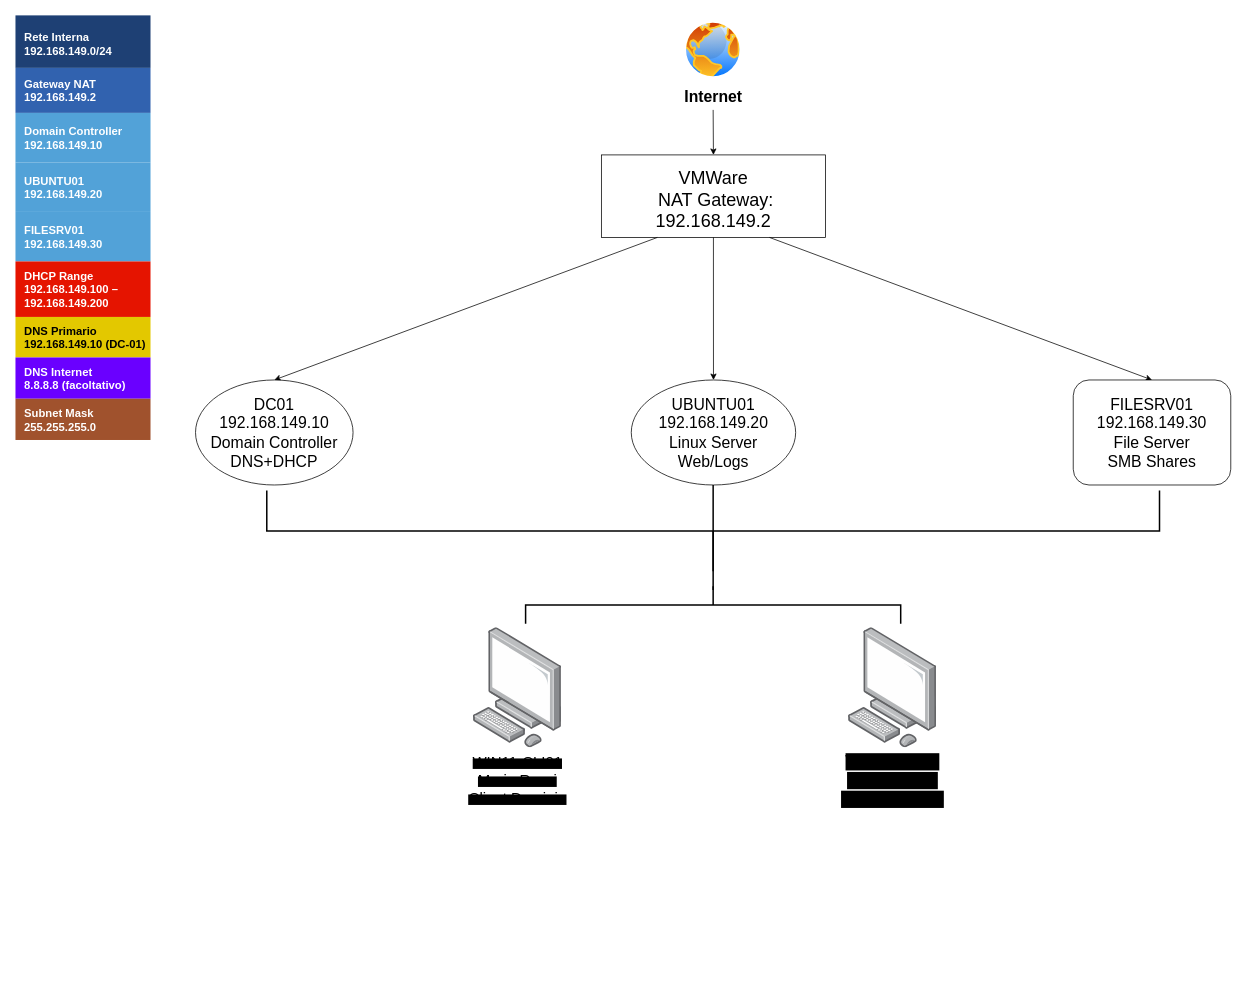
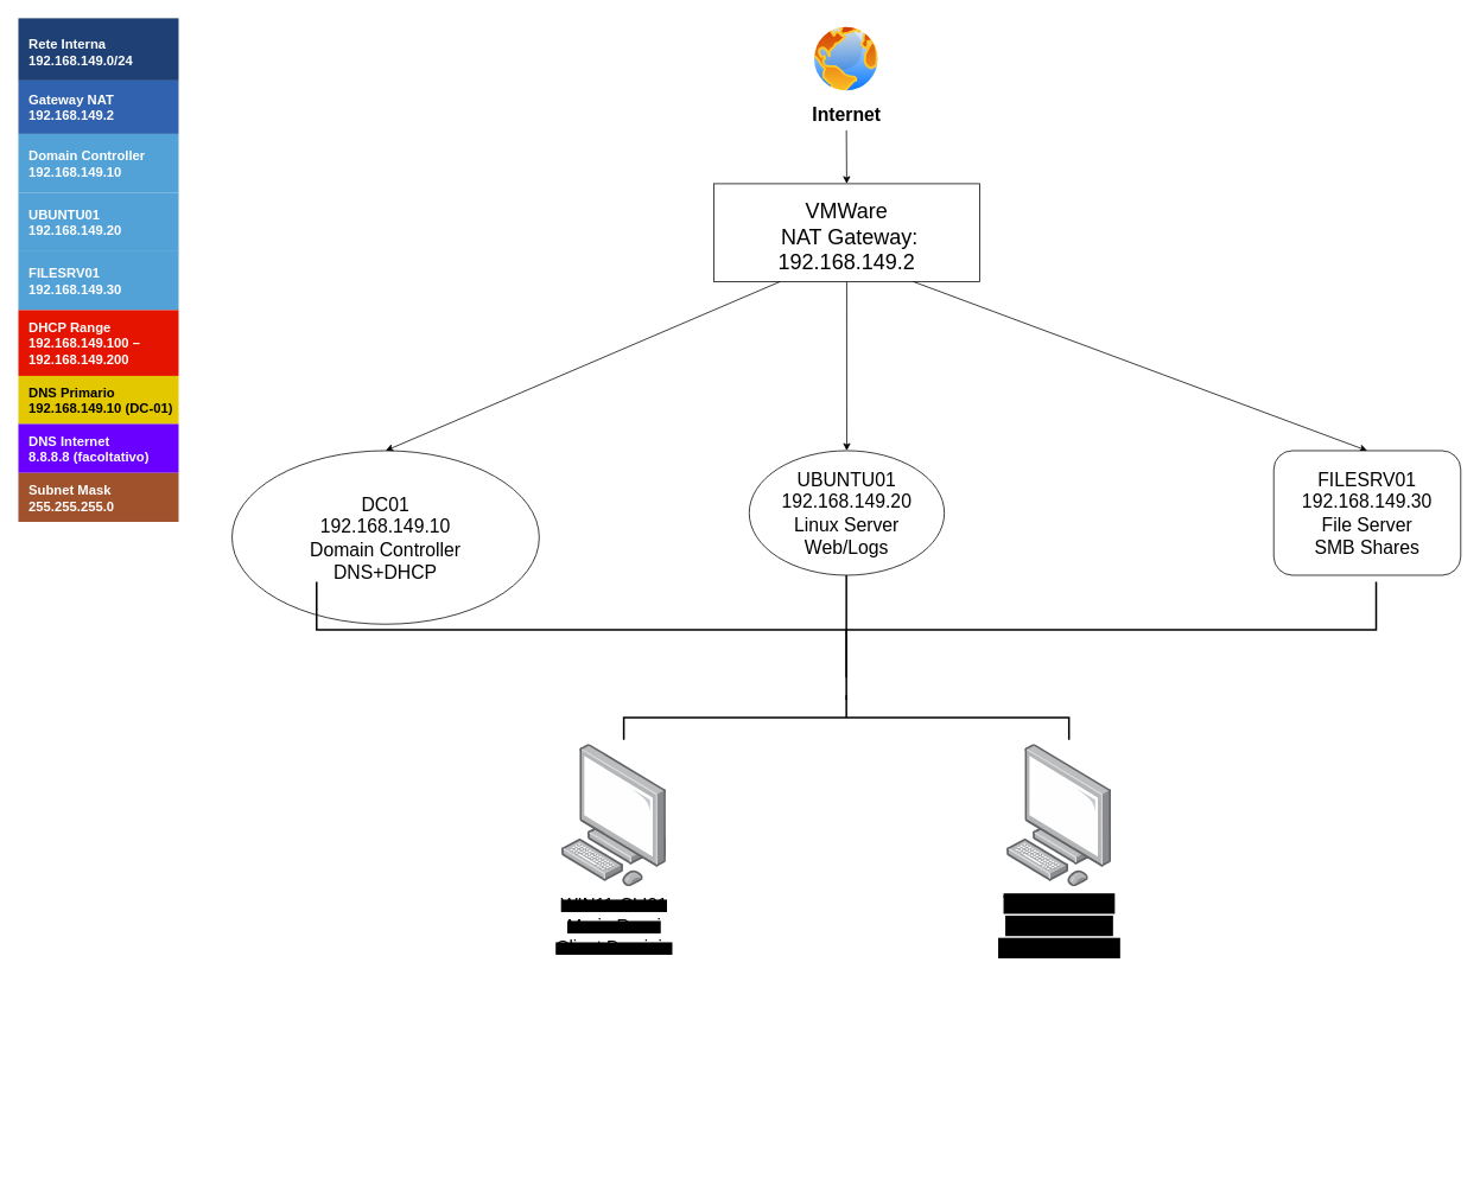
- <mxCell id="5" value="&lt;font&gt;DC01&lt;/font&gt;&lt;div&gt;192.168.149.10&lt;/div&gt;&lt;div&gt;&lt;font&gt;Domain Controller&lt;/font&gt;&lt;/div&gt;&lt;div&gt;&lt;font&gt;DNS+DHCP&lt;/font&gt;&lt;/div&gt;" style="ellipse;whiteSpace=wrap;html=1;fontSize=21;" parent="1" vertex="1"><mxGeometry x="260" y="506" width="210" height="140" as="geometry" /></mxCell>
+ <mxCell id="5" value="&lt;font&gt;DC01&lt;/font&gt;&lt;div&gt;192.168.149.10&lt;/div&gt;&lt;div&gt;&lt;font&gt;Domain Controller&lt;/font&gt;&lt;/div&gt;&lt;div&gt;&lt;font&gt;DNS+DHCP&lt;/font&gt;&lt;/div&gt;" style="ellipse;whiteSpace=wrap;html=1;fontSize=21;" parent="1" vertex="1"><mxGeometry x="260" y="506" width="345" height="195" as="geometry" /></mxCell>
